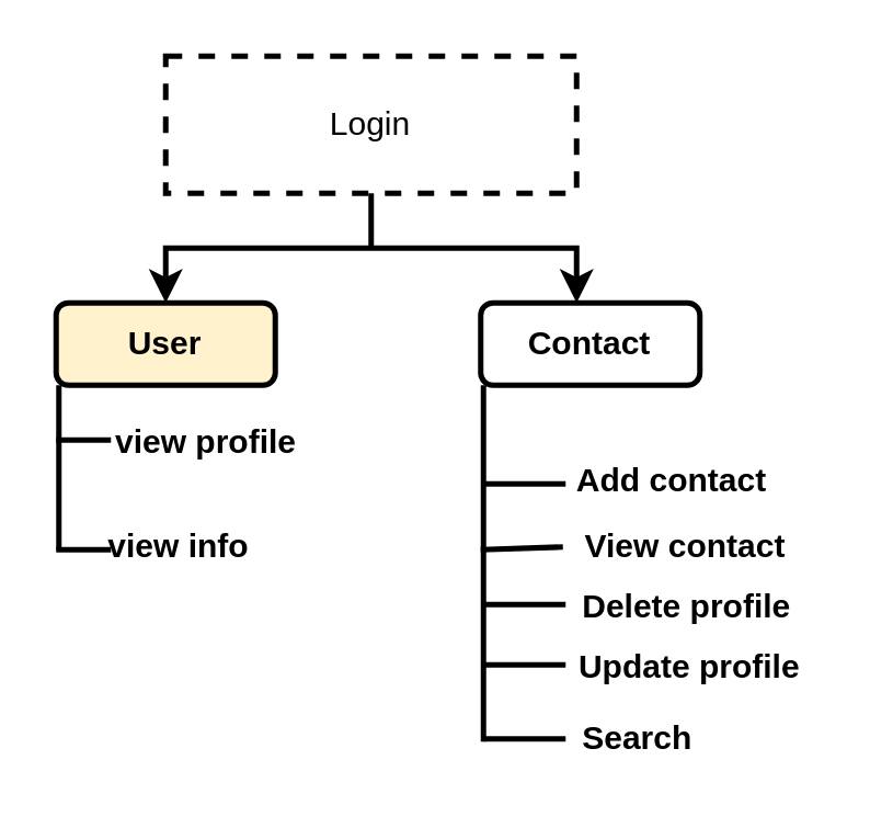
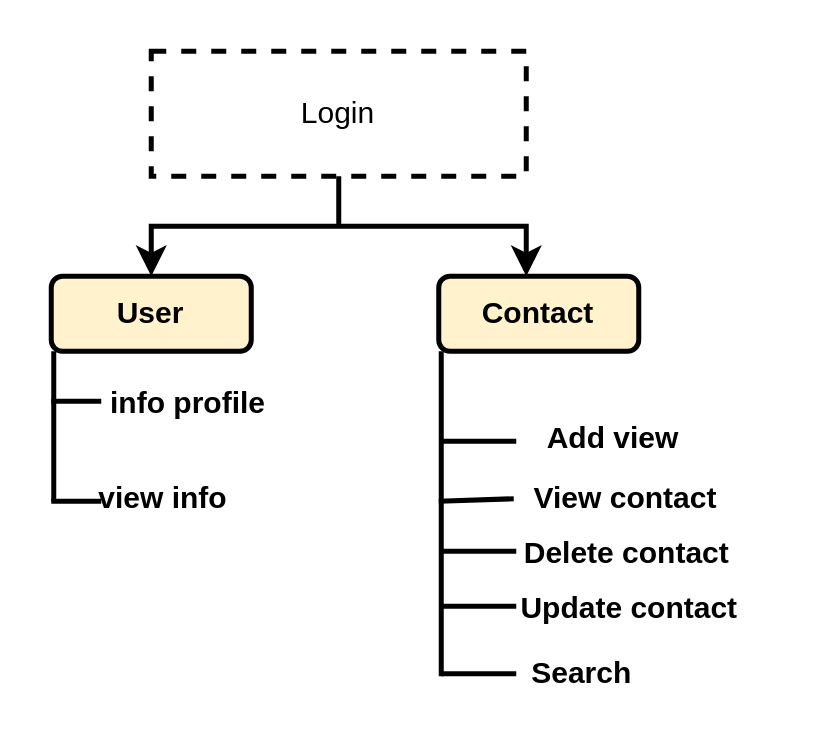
- <mxCell id="6" value="&lt;b&gt;Contact&lt;/b&gt;" style="rounded=1;whiteSpace=wrap;html=1;strokeWidth=2;" vertex="1" parent="1"><mxGeometry x="175" y="110" width="80" height="30" as="geometry" /></mxCell>
+ <mxCell id="6" value="&lt;b&gt;Contact&lt;/b&gt;" style="rounded=1;whiteSpace=wrap;html=1;strokeWidth=2;fillColor=#fff2cc;" vertex="1" parent="1"><mxGeometry x="175" y="110" width="80" height="30" as="geometry" /></mxCell>
- <mxCell id="20" value="&lt;b&gt;view profile&lt;/b&gt;" style="text;html=1;strokeColor=none;fillColor=none;align=center;verticalAlign=middle;whiteSpace=wrap;rounded=0;" vertex="1" parent="1"><mxGeometry x="40" y="146" width="70" height="30" as="geometry" /></mxCell>
+ <mxCell id="20" value="&lt;b&gt;info profile&lt;/b&gt;" style="text;html=1;strokeColor=none;fillColor=none;align=center;verticalAlign=middle;whiteSpace=wrap;rounded=0;" vertex="1" parent="1"><mxGeometry x="40" y="146" width="70" height="30" as="geometry" /></mxCell>
- <mxCell id="9" value="&lt;b&gt;Add contact&lt;/b&gt;" style="text;html=1;strokeColor=none;fillColor=none;align=center;verticalAlign=middle;whiteSpace=wrap;rounded=0;" vertex="1" parent="1"><mxGeometry x="200" y="160" width="90" height="30" as="geometry" /></mxCell>
+ <mxCell id="9" value="&lt;b&gt;Add view&lt;/b&gt;" style="text;html=1;strokeColor=none;fillColor=none;align=center;verticalAlign=middle;whiteSpace=wrap;rounded=0;" vertex="1" parent="1"><mxGeometry x="200" y="160" width="90" height="30" as="geometry" /></mxCell>
- <mxCell id="13" value="&lt;b&gt;Delete profile&lt;/b&gt;" style="text;html=1;strokeColor=none;fillColor=none;align=center;verticalAlign=middle;whiteSpace=wrap;rounded=0;" vertex="1" parent="1"><mxGeometry x="208" y="206" width="85" height="30" as="geometry" /></mxCell>
+ <mxCell id="13" value="&lt;b&gt;Delete contact&lt;/b&gt;" style="text;html=1;strokeColor=none;fillColor=none;align=center;verticalAlign=middle;whiteSpace=wrap;rounded=0;" vertex="1" parent="1"><mxGeometry x="208" y="206" width="85" height="30" as="geometry" /></mxCell>
- <mxCell id="15" value="&lt;b&gt;Update profile&lt;/b&gt;" style="text;html=1;strokeColor=none;fillColor=none;align=center;verticalAlign=middle;whiteSpace=wrap;rounded=0;" vertex="1" parent="1"><mxGeometry x="199" y="228" width="105" height="30" as="geometry" /></mxCell>
+ <mxCell id="15" value="&lt;b&gt;Update contact&lt;/b&gt;" style="text;html=1;strokeColor=none;fillColor=none;align=center;verticalAlign=middle;whiteSpace=wrap;rounded=0;" vertex="1" parent="1"><mxGeometry x="199" y="228" width="105" height="30" as="geometry" /></mxCell>
